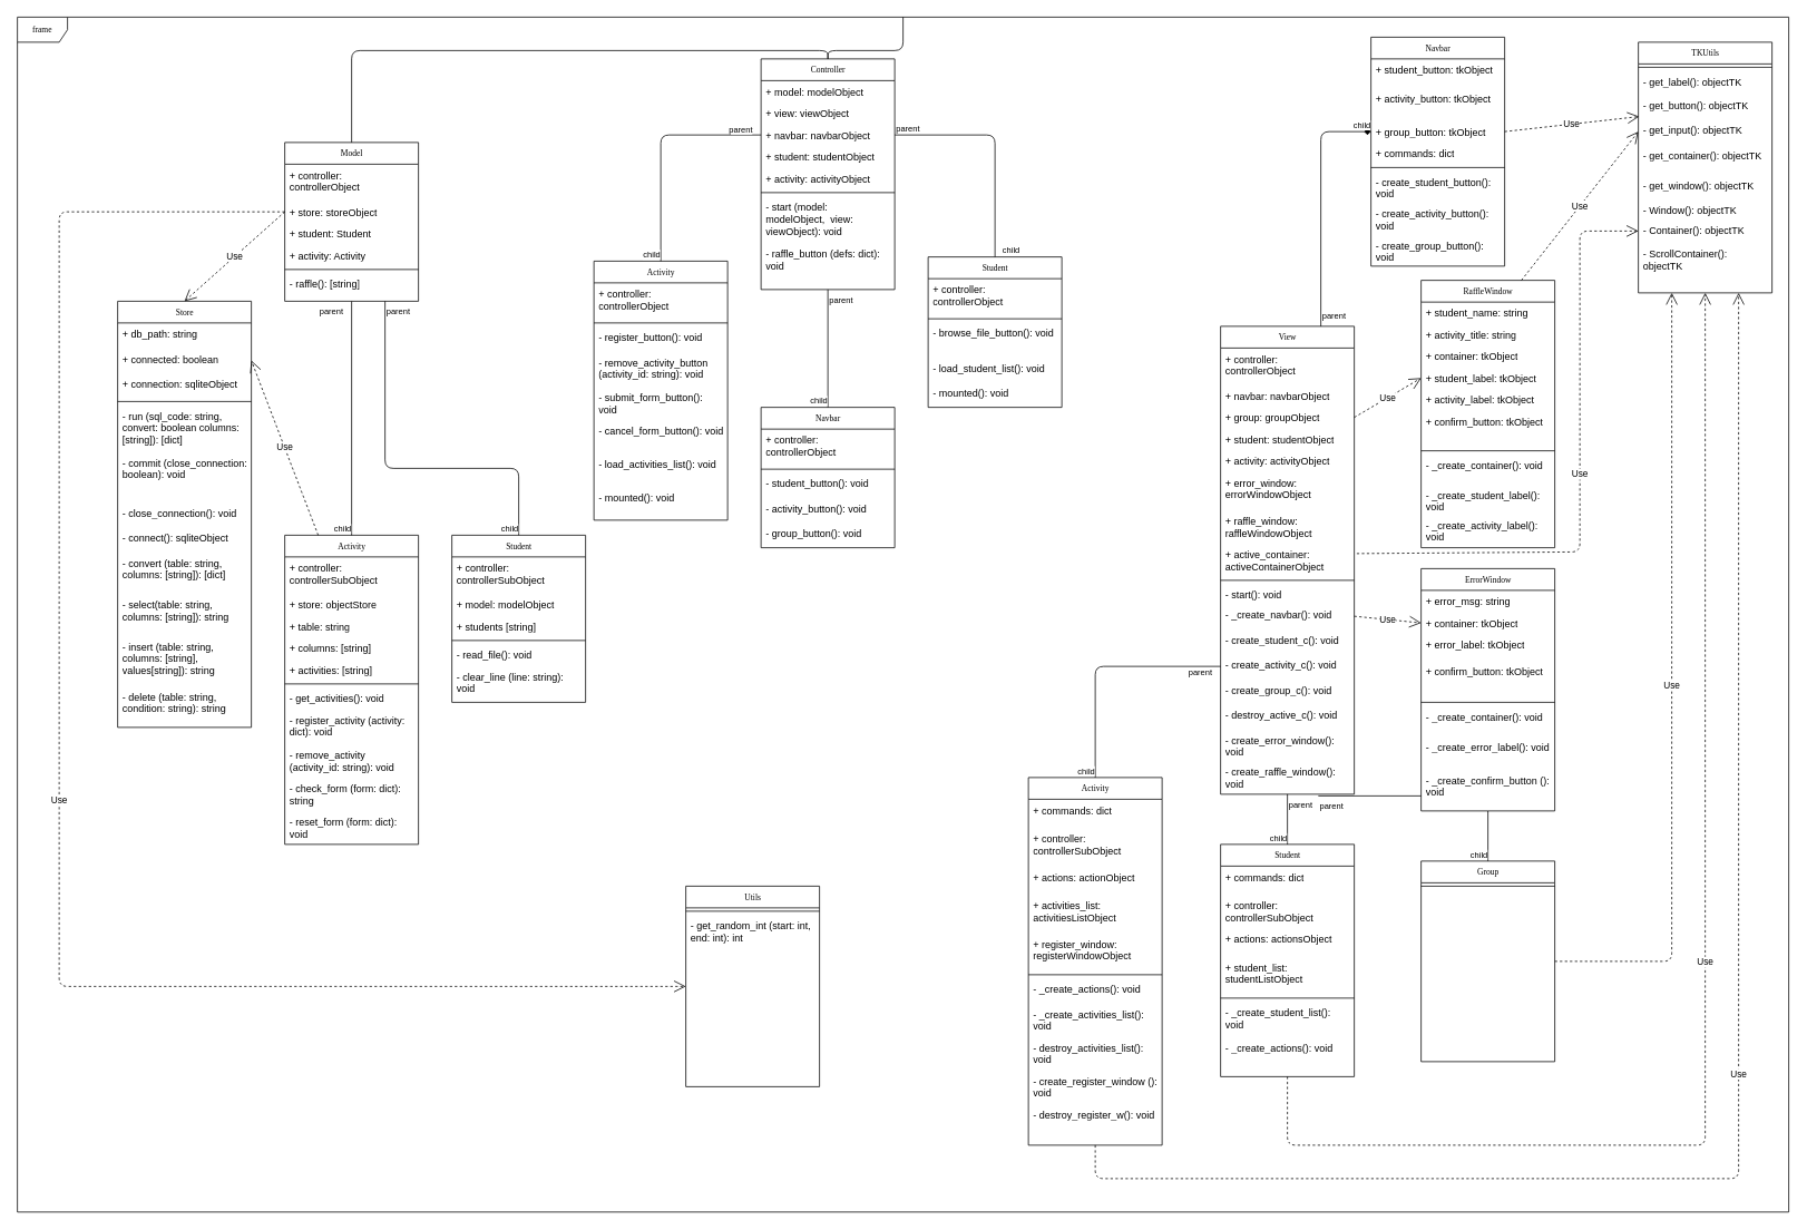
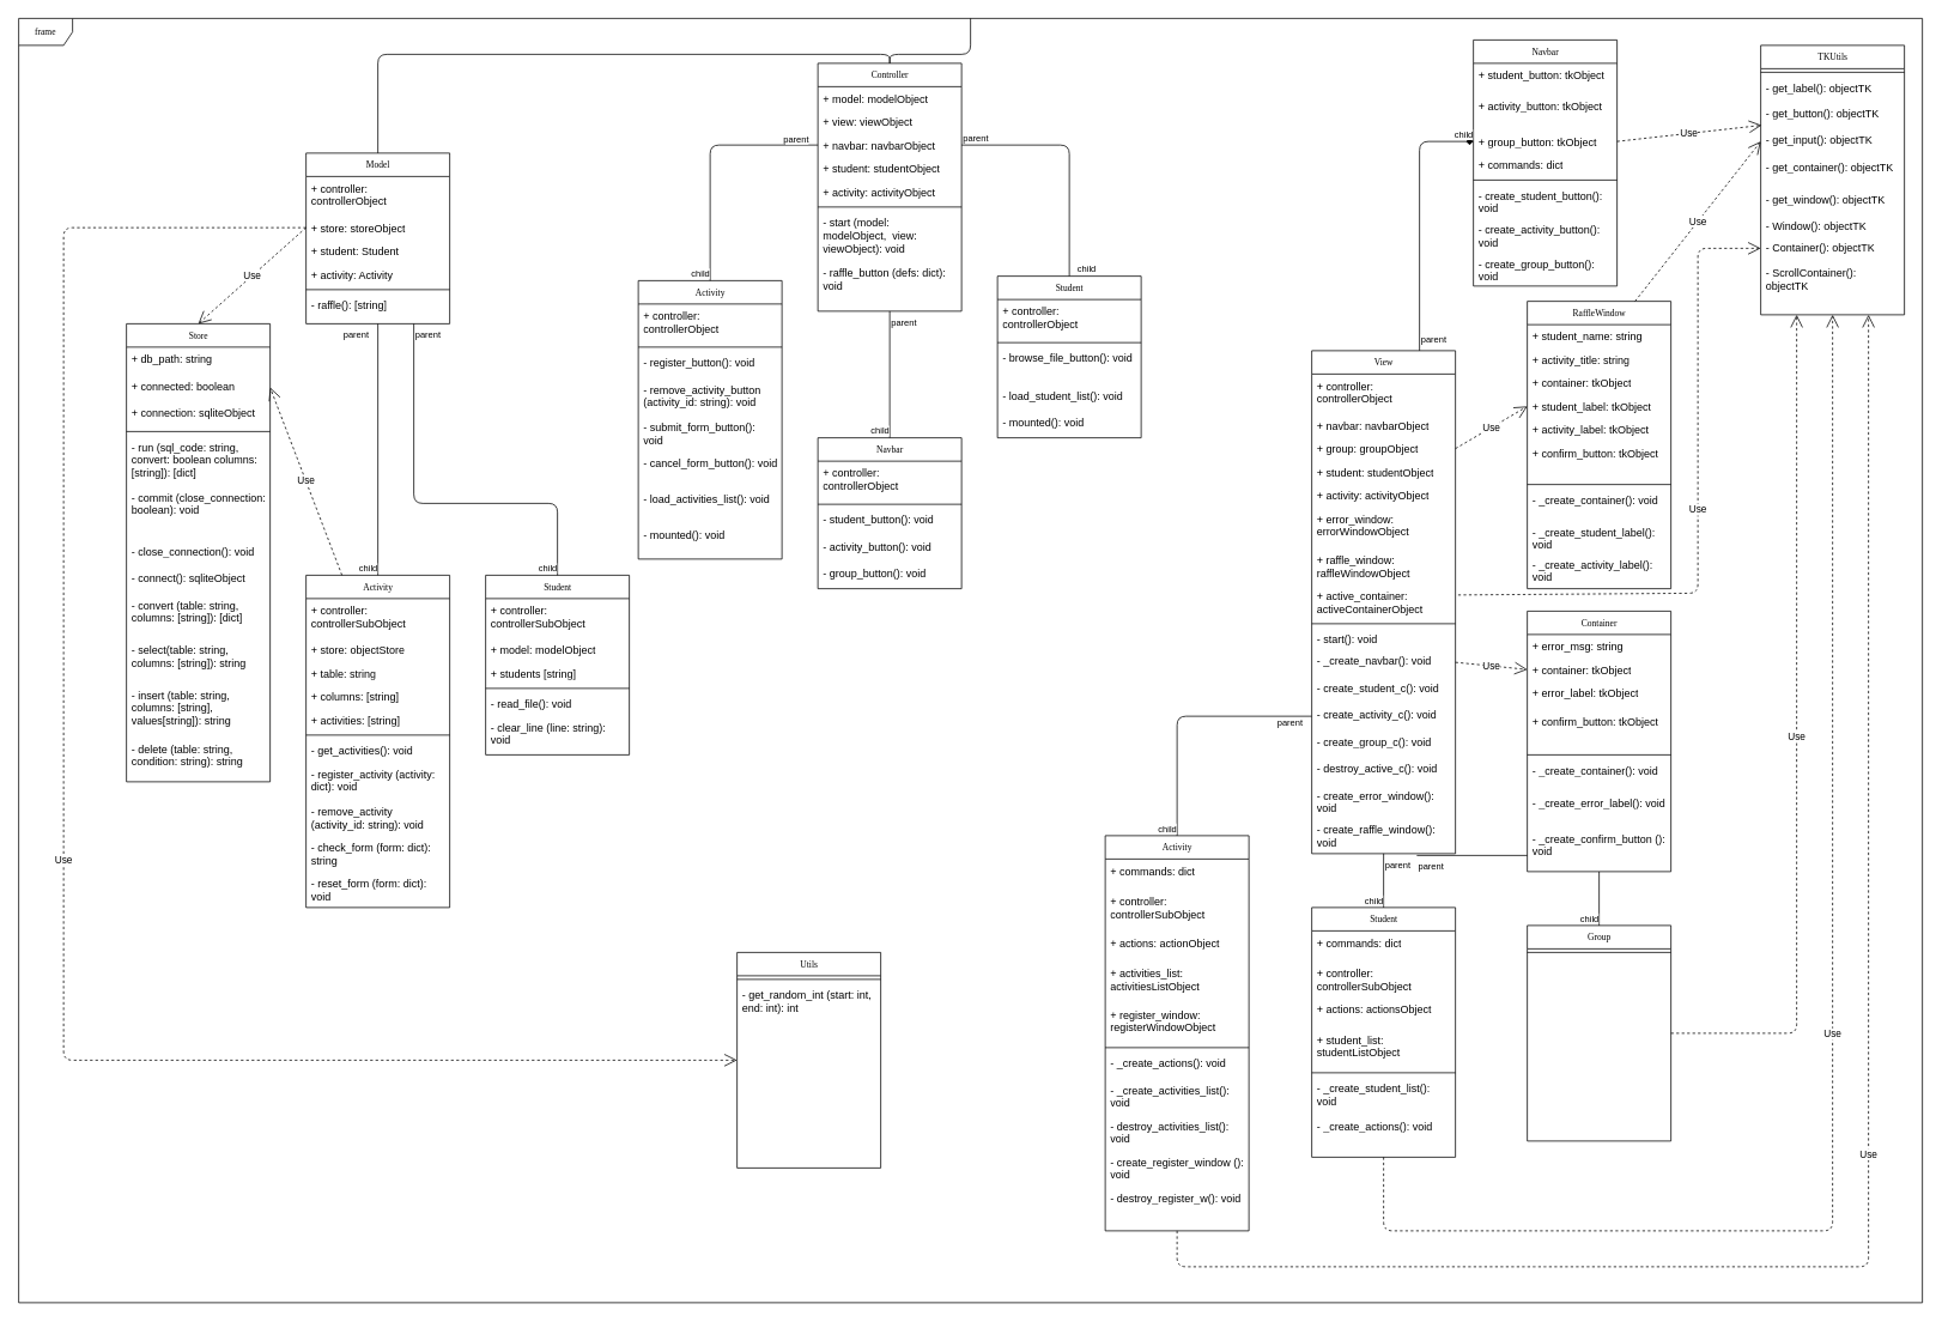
- <mxCell id="184" value="&lt;div&gt;ErrorWindow&lt;/div&gt;" style="swimlane;html=1;fontStyle=0;childLayout=stackLayout;horizontal=1;startSize=26;fillColor=none;horizontalStack=0;resizeParent=1;resizeLast=0;collapsible=1;marginBottom=0;swimlaneFillColor=#ffffff;rounded=0;shadow=0;comic=0;labelBackgroundColor=none;strokeColor=#000000;strokeWidth=1;fontFamily=Verdana;fontSize=10;fontColor=#000000;align=center;" vertex="1" parent="1"><mxGeometry x="1700" y="680" width="160" height="290" as="geometry" /></mxCell>
+ <mxCell id="184" value="&lt;div&gt;Container&lt;/div&gt;" style="swimlane;html=1;fontStyle=0;childLayout=stackLayout;horizontal=1;startSize=26;fillColor=none;horizontalStack=0;resizeParent=1;resizeLast=0;collapsible=1;marginBottom=0;swimlaneFillColor=#ffffff;rounded=0;shadow=0;comic=0;labelBackgroundColor=none;strokeColor=#000000;strokeWidth=1;fontFamily=Verdana;fontSize=10;fontColor=#000000;align=center;" vertex="1" parent="1"><mxGeometry x="1700" y="680" width="160" height="290" as="geometry" /></mxCell>
